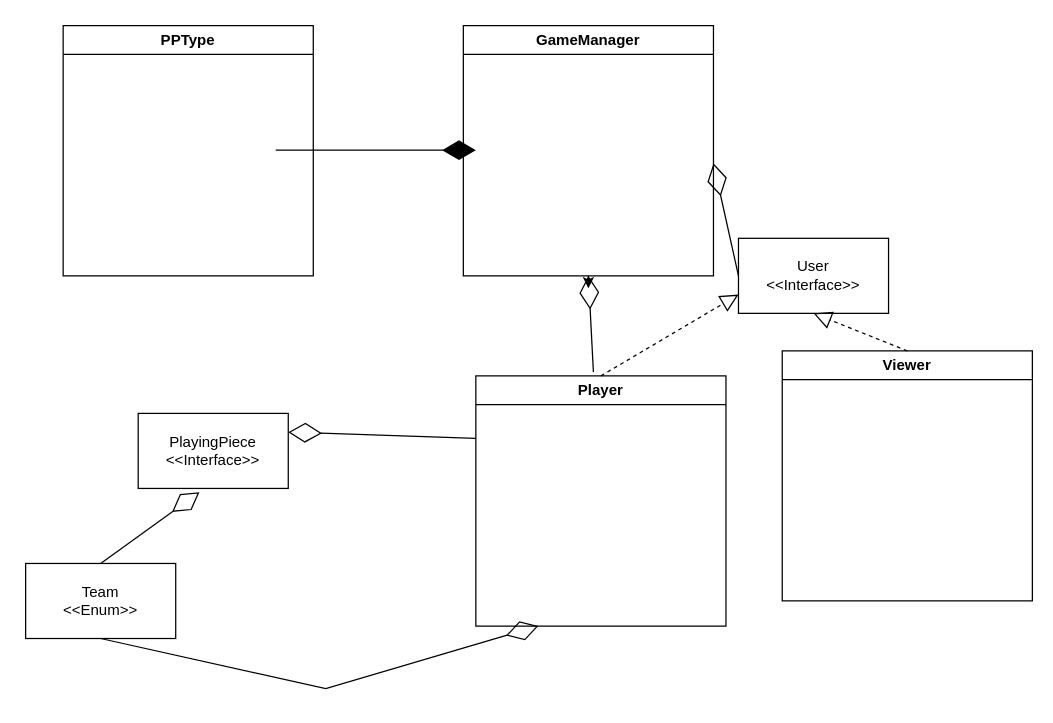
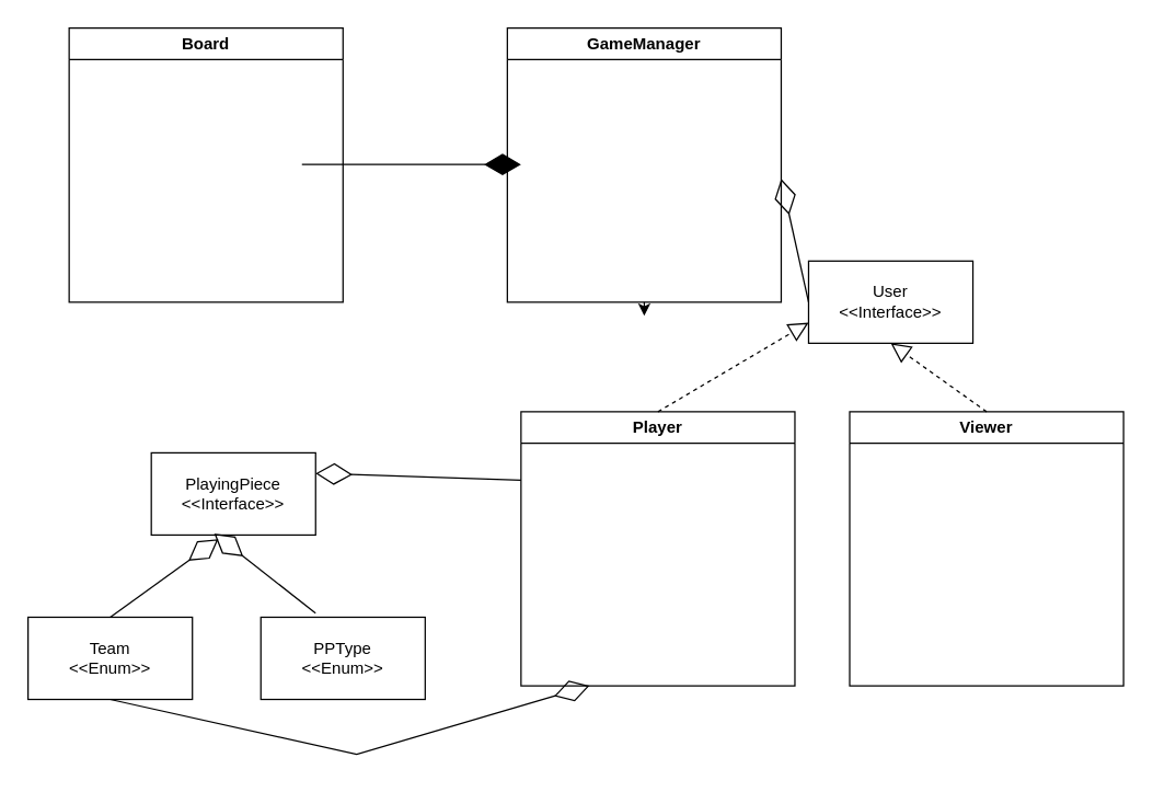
- <mxCell id="4" value="PPType" style="swimlane;whiteSpace=wrap;html=1;" vertex="1" parent="1"><mxGeometry x="50" y="20" width="200" height="200" as="geometry" /></mxCell>
+ <mxCell id="4" value="Board" style="swimlane;whiteSpace=wrap;html=1;" vertex="1" parent="1"><mxGeometry x="50" y="20" width="200" height="200" as="geometry" /></mxCell>
- <mxCell id="13" value="" style="endArrow=diamondThin;endFill=0;endSize=24;html=1;rounded=0;exitX=0.47;exitY=-0.015;exitDx=0;exitDy=0;entryX=0.5;entryY=1;entryDx=0;entryDy=0;exitPerimeter=0;" edge="1" parent="1" source="5" target="3"><mxGeometry width="160" relative="1" as="geometry"><mxPoint x="330" y="360" as="sourcePoint" /><mxPoint x="490" y="360" as="targetPoint" /></mxGeometry></mxCell>
- <mxCell id="8" value="Viewer" style="swimlane;whiteSpace=wrap;html=1;" vertex="1" parent="1"><mxGeometry x="625" y="280" width="200" height="200" as="geometry" /></mxCell>
+ <mxCell id="8" value="Viewer" style="swimlane;whiteSpace=wrap;html=1;" vertex="1" parent="1"><mxGeometry x="620" y="300" width="200" height="200" as="geometry" /></mxCell>
+ <mxCell id="17" value="" style="endArrow=diamondThin;endFill=0;endSize=24;html=1;rounded=0;exitX=0.333;exitY=-0.05;exitDx=0;exitDy=0;entryX=0.383;entryY=0.983;entryDx=0;entryDy=0;entryPerimeter=0;exitPerimeter=0;" edge="1" parent="1" source="15" target="6"><mxGeometry width="160" relative="1" as="geometry"><mxPoint x="90" y="460" as="sourcePoint" /><mxPoint x="169" y="403" as="targetPoint" /></mxGeometry></mxCell>
+ <mxCell id="15" value="PPType&lt;br&gt;&amp;lt;&amp;lt;Enum&amp;gt;&amp;gt;" style="rounded=0;whiteSpace=wrap;html=1;" vertex="1" parent="1"><mxGeometry x="190" y="450" width="120" height="60" as="geometry" /></mxCell>
